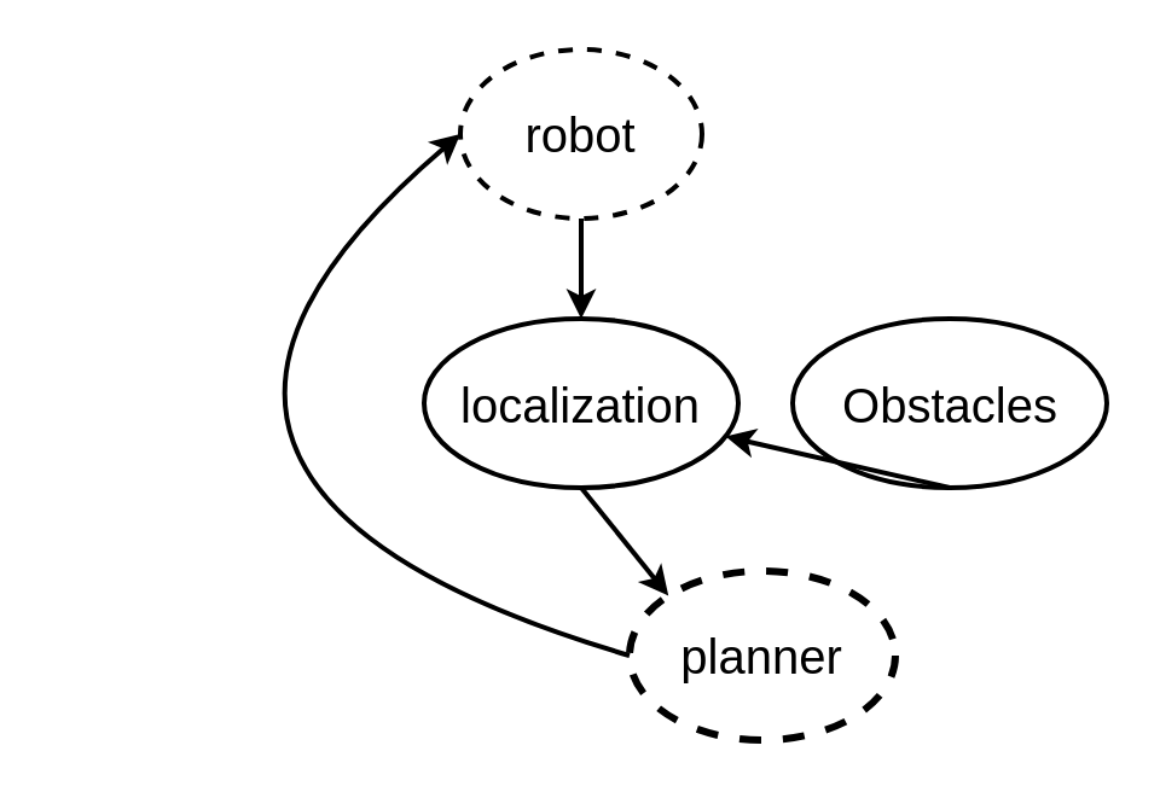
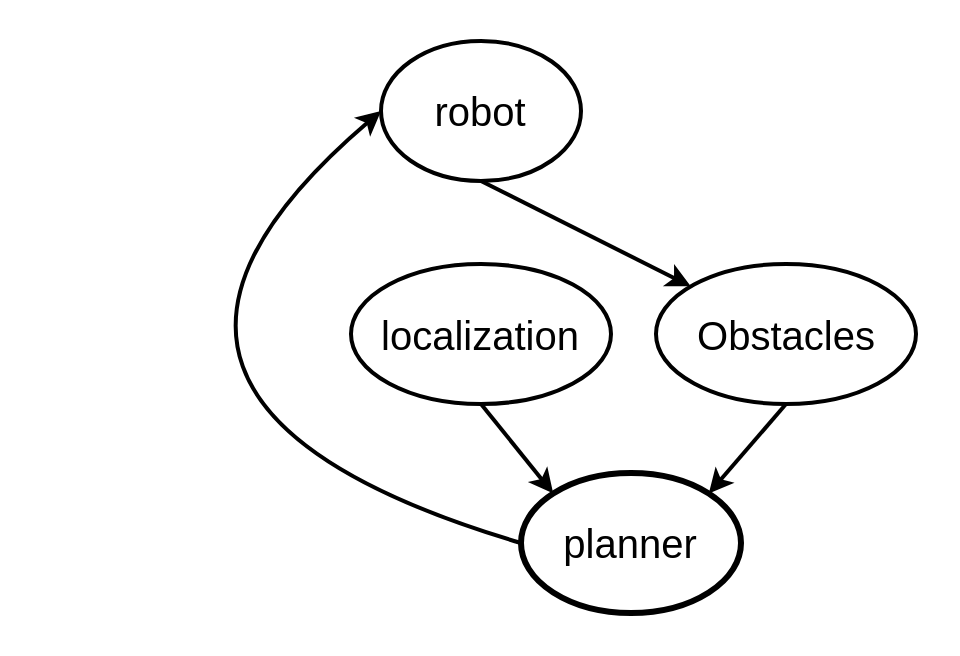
- <mxCell id="3" value="robot" style="ellipse;whiteSpace=wrap;html=1;fontSize=20;strokeWidth=2;dashed=1;" parent="1" vertex="1"><mxGeometry x="190" y="20" width="100" height="70" as="geometry" /></mxCell>
+ <mxCell id="3" value="robot" style="ellipse;whiteSpace=wrap;html=1;fontSize=20;strokeWidth=2;" parent="1" vertex="1"><mxGeometry x="190" y="20" width="100" height="70" as="geometry" /></mxCell>
- <mxCell id="6" value="" style="endArrow=classic;html=1;fontSize=20;exitX=0.5;exitY=1;exitDx=0;exitDy=0;entryX=0.5;entryY=0;entryDx=0;entryDy=0;strokeWidth=2;" parent="1" source="3" target="2" edge="1"><mxGeometry width="50" height="50" relative="1" as="geometry"><mxPoint x="30" y="323" as="sourcePoint" /><mxPoint x="80" y="273" as="targetPoint" /></mxGeometry></mxCell>
+ <mxCell id="6" value="" style="endArrow=classic;html=1;fontSize=20;exitX=0.5;exitY=1;exitDx=0;exitDy=0;strokeWidth=2;" parent="1" source="3" target="4" edge="1"><mxGeometry width="50" height="50" relative="1" as="geometry"><mxPoint x="30" y="323" as="sourcePoint" /><mxPoint x="80" y="273" as="targetPoint" /></mxGeometry></mxCell>
- <mxCell id="7" value="" style="endArrow=classic;html=1;strokeWidth=2;exitX=0.5;exitY=1;exitDx=0;exitDy=0;" edge="1" parent="1" source="4" target="2"><mxGeometry width="50" height="50" relative="1" as="geometry"><mxPoint x="393" y="233" as="sourcePoint" /><mxPoint x="190" y="343" as="targetPoint" /></mxGeometry></mxCell>
+ <mxCell id="7" value="" style="endArrow=classic;html=1;strokeWidth=2;entryX=1;entryY=0;entryDx=0;entryDy=0;exitX=0.5;exitY=1;exitDx=0;exitDy=0;" edge="1" parent="1" source="4" target="5"><mxGeometry width="50" height="50" relative="1" as="geometry"><mxPoint x="393" y="233" as="sourcePoint" /><mxPoint x="190" y="343" as="targetPoint" /></mxGeometry></mxCell>
- <mxCell id="5" value="planner" style="ellipse;whiteSpace=wrap;html=1;fontSize=20;strokeWidth=3;dashed=1;" parent="1" vertex="1"><mxGeometry x="260" y="236" width="110" height="70" as="geometry" /></mxCell>
+ <mxCell id="5" value="planner" style="ellipse;whiteSpace=wrap;html=1;fontSize=20;strokeWidth=3;" parent="1" vertex="1"><mxGeometry x="260" y="236" width="110" height="70" as="geometry" /></mxCell>
